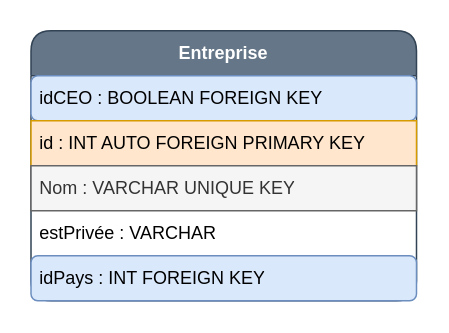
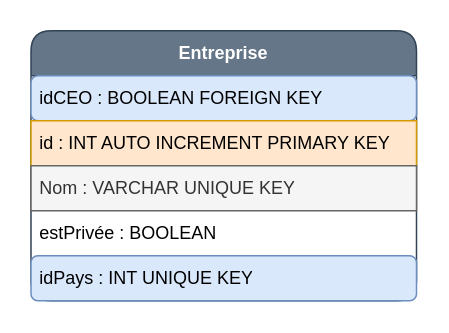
- <mxCell id="4" value="id : INT AUTO FOREIGN PRIMARY KEY" style="text;strokeColor=#d79b00;fillColor=#ffe6cc;align=left;verticalAlign=middle;spacingLeft=4;spacingRight=4;overflow=hidden;points=[[0,0.5],[1,0.5]];portConstraint=eastwest;rotatable=0;whiteSpace=wrap;html=1;" vertex="1" parent="2"><mxGeometry y="60" width="257" height="30" as="geometry" /></mxCell>
+ <mxCell id="4" value="id : INT AUTO INCREMENT PRIMARY KEY" style="text;strokeColor=#d79b00;fillColor=#ffe6cc;align=left;verticalAlign=middle;spacingLeft=4;spacingRight=4;overflow=hidden;points=[[0,0.5],[1,0.5]];portConstraint=eastwest;rotatable=0;whiteSpace=wrap;html=1;" vertex="1" parent="2"><mxGeometry y="60" width="257" height="30" as="geometry" /></mxCell>
- <mxCell id="6" value="estPrivée : VARCHAR" style="text;strokeColor=none;fillColor=none;align=left;verticalAlign=middle;spacingLeft=4;spacingRight=4;overflow=hidden;points=[[0,0.5],[1,0.5]];portConstraint=eastwest;rotatable=0;whiteSpace=wrap;html=1;rounded=1;" vertex="1" parent="2"><mxGeometry y="120" width="257" height="30" as="geometry" /></mxCell>
+ <mxCell id="6" value="estPrivée : BOOLEAN" style="text;strokeColor=none;fillColor=none;align=left;verticalAlign=middle;spacingLeft=4;spacingRight=4;overflow=hidden;points=[[0,0.5],[1,0.5]];portConstraint=eastwest;rotatable=0;whiteSpace=wrap;html=1;rounded=1;" vertex="1" parent="2"><mxGeometry y="120" width="257" height="30" as="geometry" /></mxCell>
- <mxCell id="7" value="idPays : INT FOREIGN KEY" style="text;strokeColor=#6c8ebf;fillColor=#dae8fc;align=left;verticalAlign=middle;spacingLeft=4;spacingRight=4;overflow=hidden;points=[[0,0.5],[1,0.5]];portConstraint=eastwest;rotatable=0;whiteSpace=wrap;html=1;rounded=1;" vertex="1" parent="2"><mxGeometry y="150" width="257" height="30" as="geometry" /></mxCell>
+ <mxCell id="7" value="idPays : INT UNIQUE KEY" style="text;strokeColor=#6c8ebf;fillColor=#dae8fc;align=left;verticalAlign=middle;spacingLeft=4;spacingRight=4;overflow=hidden;points=[[0,0.5],[1,0.5]];portConstraint=eastwest;rotatable=0;whiteSpace=wrap;html=1;rounded=1;" vertex="1" parent="2"><mxGeometry y="150" width="257" height="30" as="geometry" /></mxCell>
